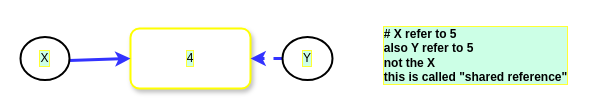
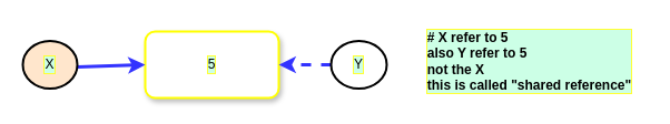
- <mxCell id="5" value="X" style="ellipse;whiteSpace=wrap;html=1;rounded=1;strokeWidth=2;labelBorderColor=#FFFF33;labelBackgroundColor=#CCFFE6;" parent="1" vertex="1"><mxGeometry x="20" y="36.5" width="49" height="43" as="geometry" /></mxCell>
+ <mxCell id="5" value="X" style="ellipse;whiteSpace=wrap;html=1;rounded=1;strokeWidth=2;labelBorderColor=#FFFF33;labelBackgroundColor=#CCFFE6;fillColor=#ffe6cc;" parent="1" vertex="1"><mxGeometry x="20" y="36.5" width="49" height="43" as="geometry" /></mxCell>
- <mxCell id="2" value="4" style="rounded=1;whiteSpace=wrap;html=1;gradientColor=none;strokeColor=#FFFF00;strokeWidth=2;shadow=1;labelBorderColor=#FFFF33;labelBackgroundColor=#CCFFE6;" parent="1" vertex="1"><mxGeometry x="130" y="28" width="120" height="60" as="geometry" /></mxCell>
+ <mxCell id="2" value="5" style="rounded=1;whiteSpace=wrap;html=1;gradientColor=none;strokeColor=#FFFF00;strokeWidth=2;shadow=1;labelBorderColor=#FFFF33;labelBackgroundColor=#CCFFE6;" parent="1" vertex="1"><mxGeometry x="130" y="28" width="120" height="60" as="geometry" /></mxCell>
- <mxCell id="7" value="Y" style="ellipse;whiteSpace=wrap;html=1;rounded=1;strokeWidth=2;labelBorderColor=#FFFF33;labelBackgroundColor=#CCFFE6;" parent="1" vertex="1"><mxGeometry x="282" y="36.5" width="50" height="43" as="geometry" /></mxCell>
+ <mxCell id="7" value="Y" style="ellipse;whiteSpace=wrap;html=1;rounded=1;strokeWidth=2;labelBorderColor=#FFFF33;labelBackgroundColor=#CCFFE6;" parent="1" vertex="1"><mxGeometry x="297" y="36.5" width="50" height="43" as="geometry" /></mxCell>
